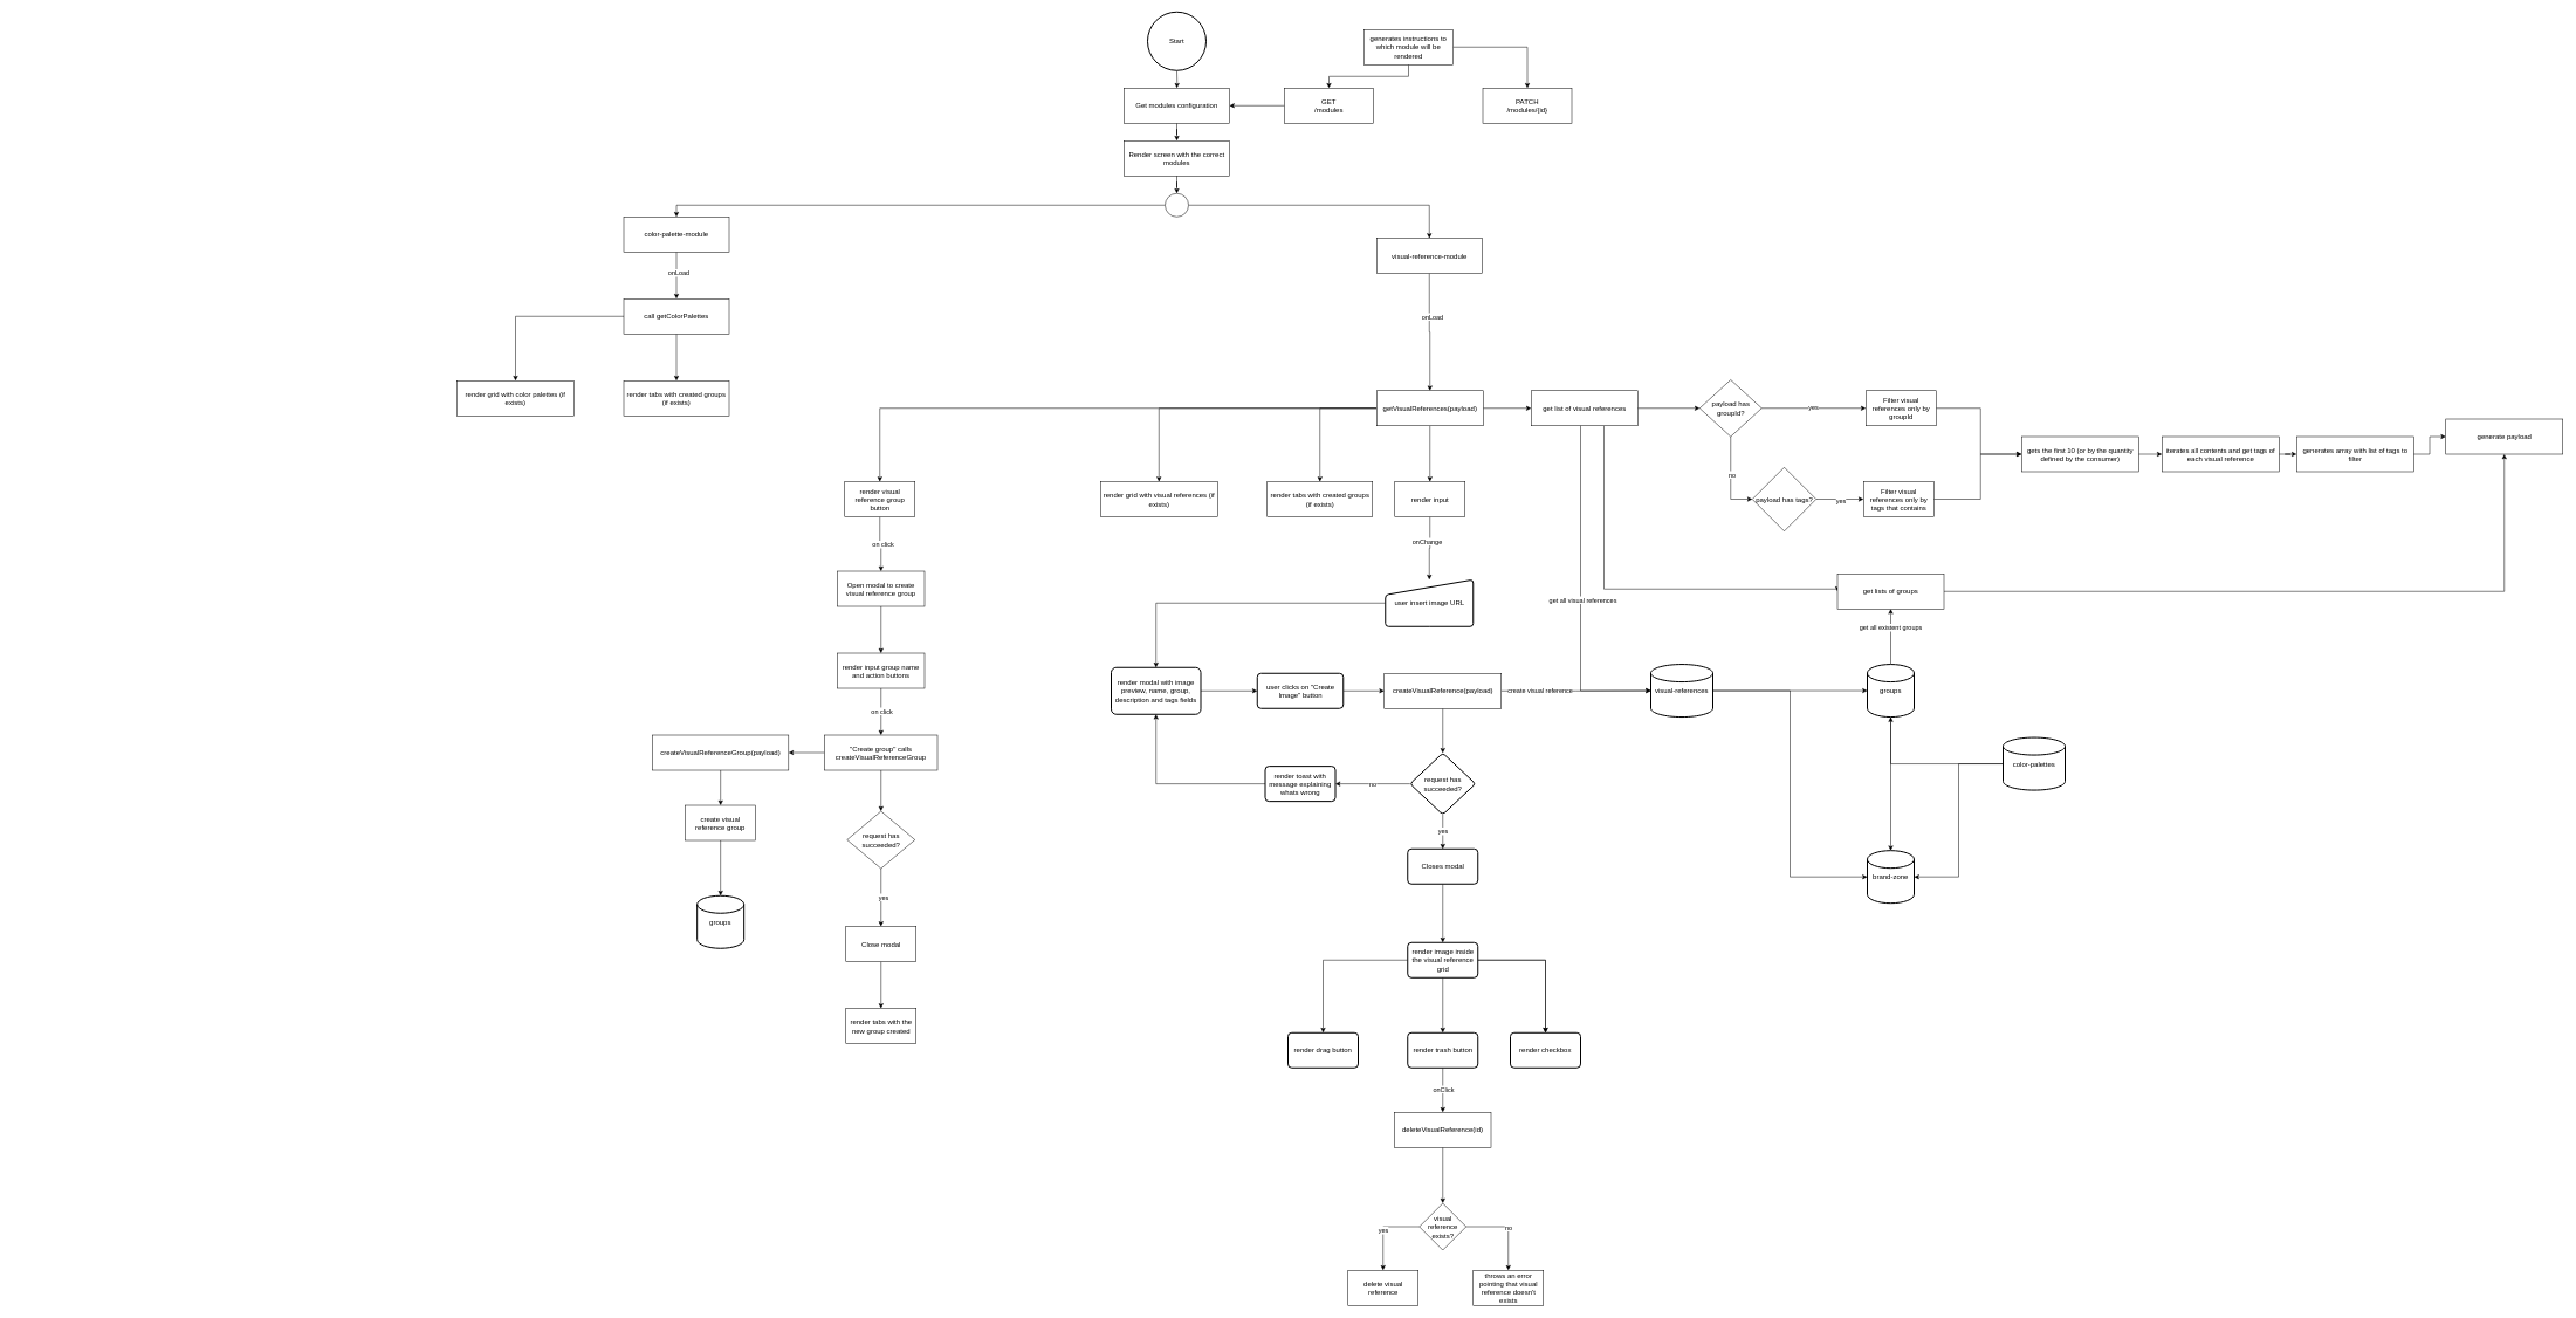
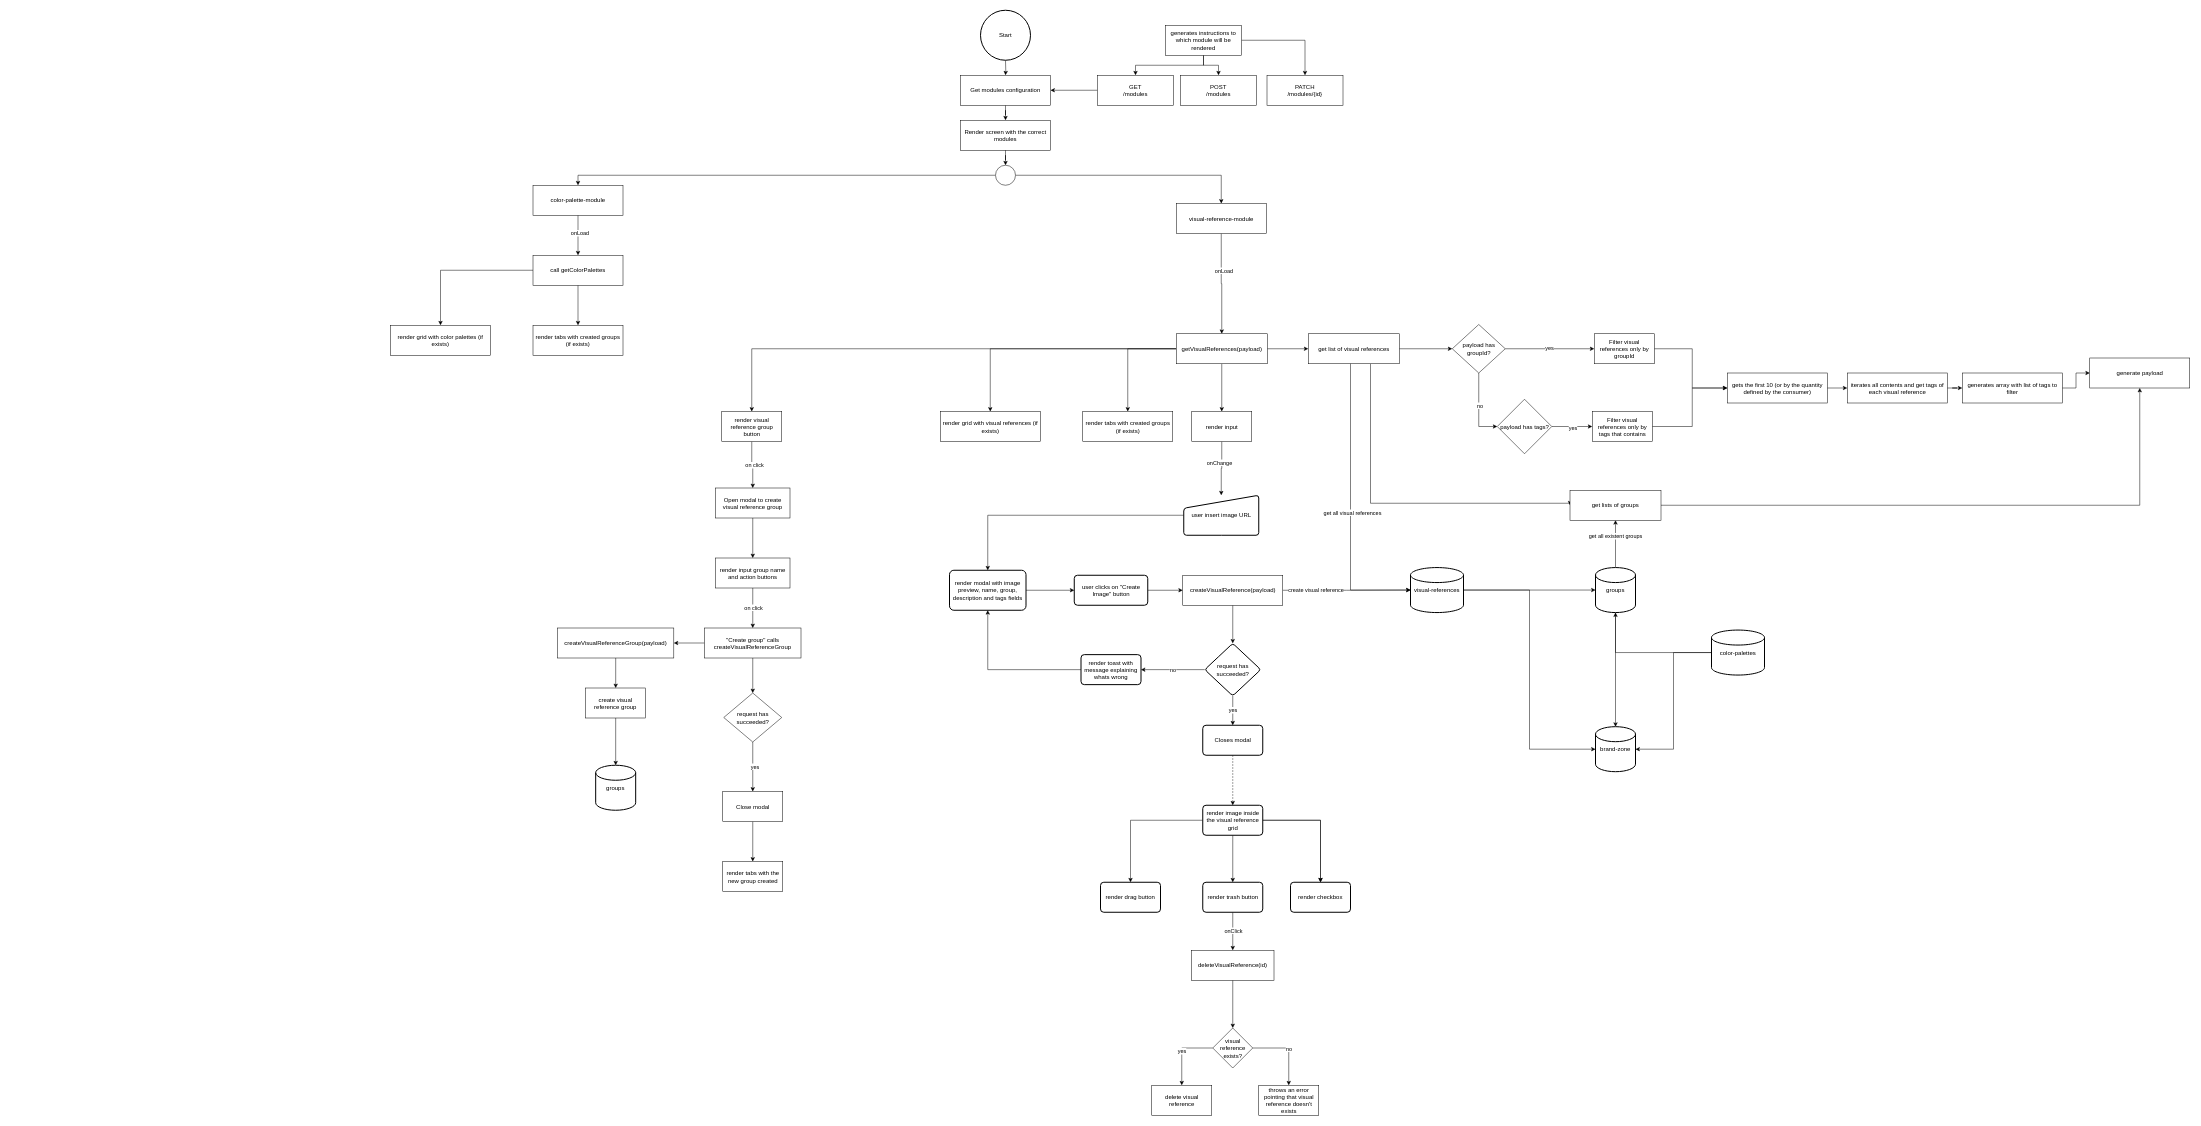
+ <mxCell id="4" value="" style="edgeStyle=orthogonalEdgeStyle;rounded=0;orthogonalLoop=1;jettySize=auto;html=1;" parent="1" source="6" target="9" edge="1"><mxGeometry relative="1" as="geometry" /></mxCell>
+ <mxCell id="9" value="POST&lt;div&gt;/modules&lt;/div&gt;" style="rounded=0;whiteSpace=wrap;html=1;" parent="1" vertex="1"><mxGeometry x="2360" y="150" width="152" height="60" as="geometry" /></mxCell>
- <mxCell id="96" value="" style="edgeStyle=orthogonalEdgeStyle;rounded=0;orthogonalLoop=1;jettySize=auto;html=1;" parent="1" source="97" target="105" edge="1"><mxGeometry relative="1" as="geometry" /></mxCell>
+ <mxCell id="96" value="" style="edgeStyle=orthogonalEdgeStyle;rounded=0;orthogonalLoop=1;jettySize=auto;html=1;dashed=1;" parent="1" source="97" target="105" edge="1"><mxGeometry relative="1" as="geometry" /></mxCell>
